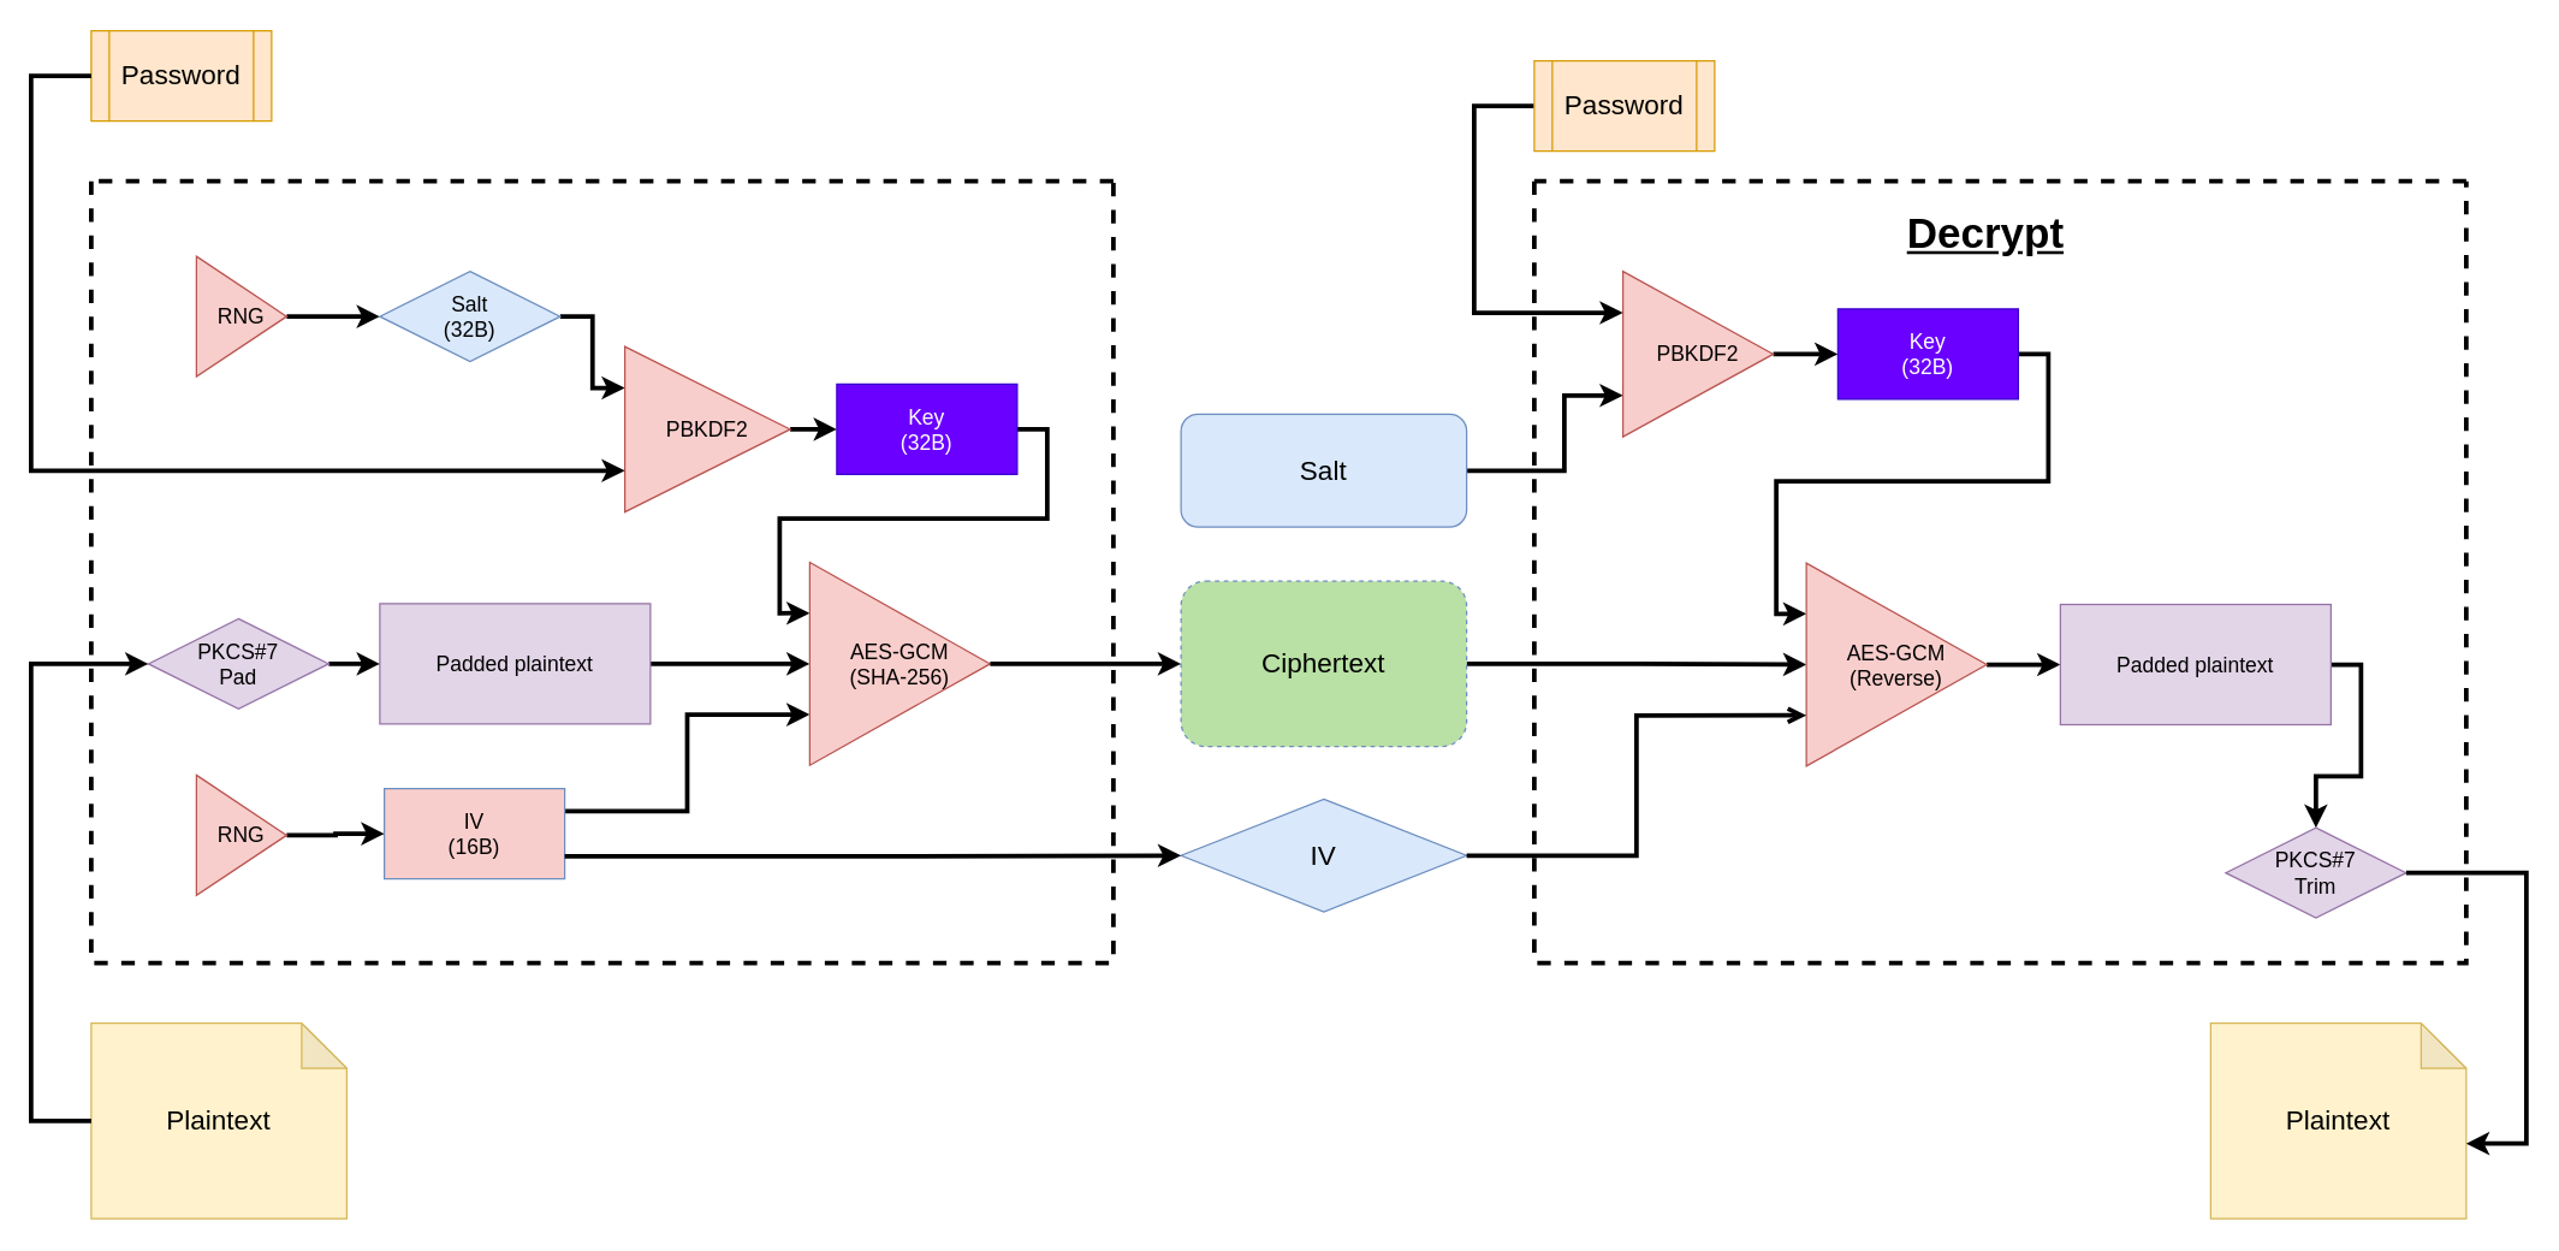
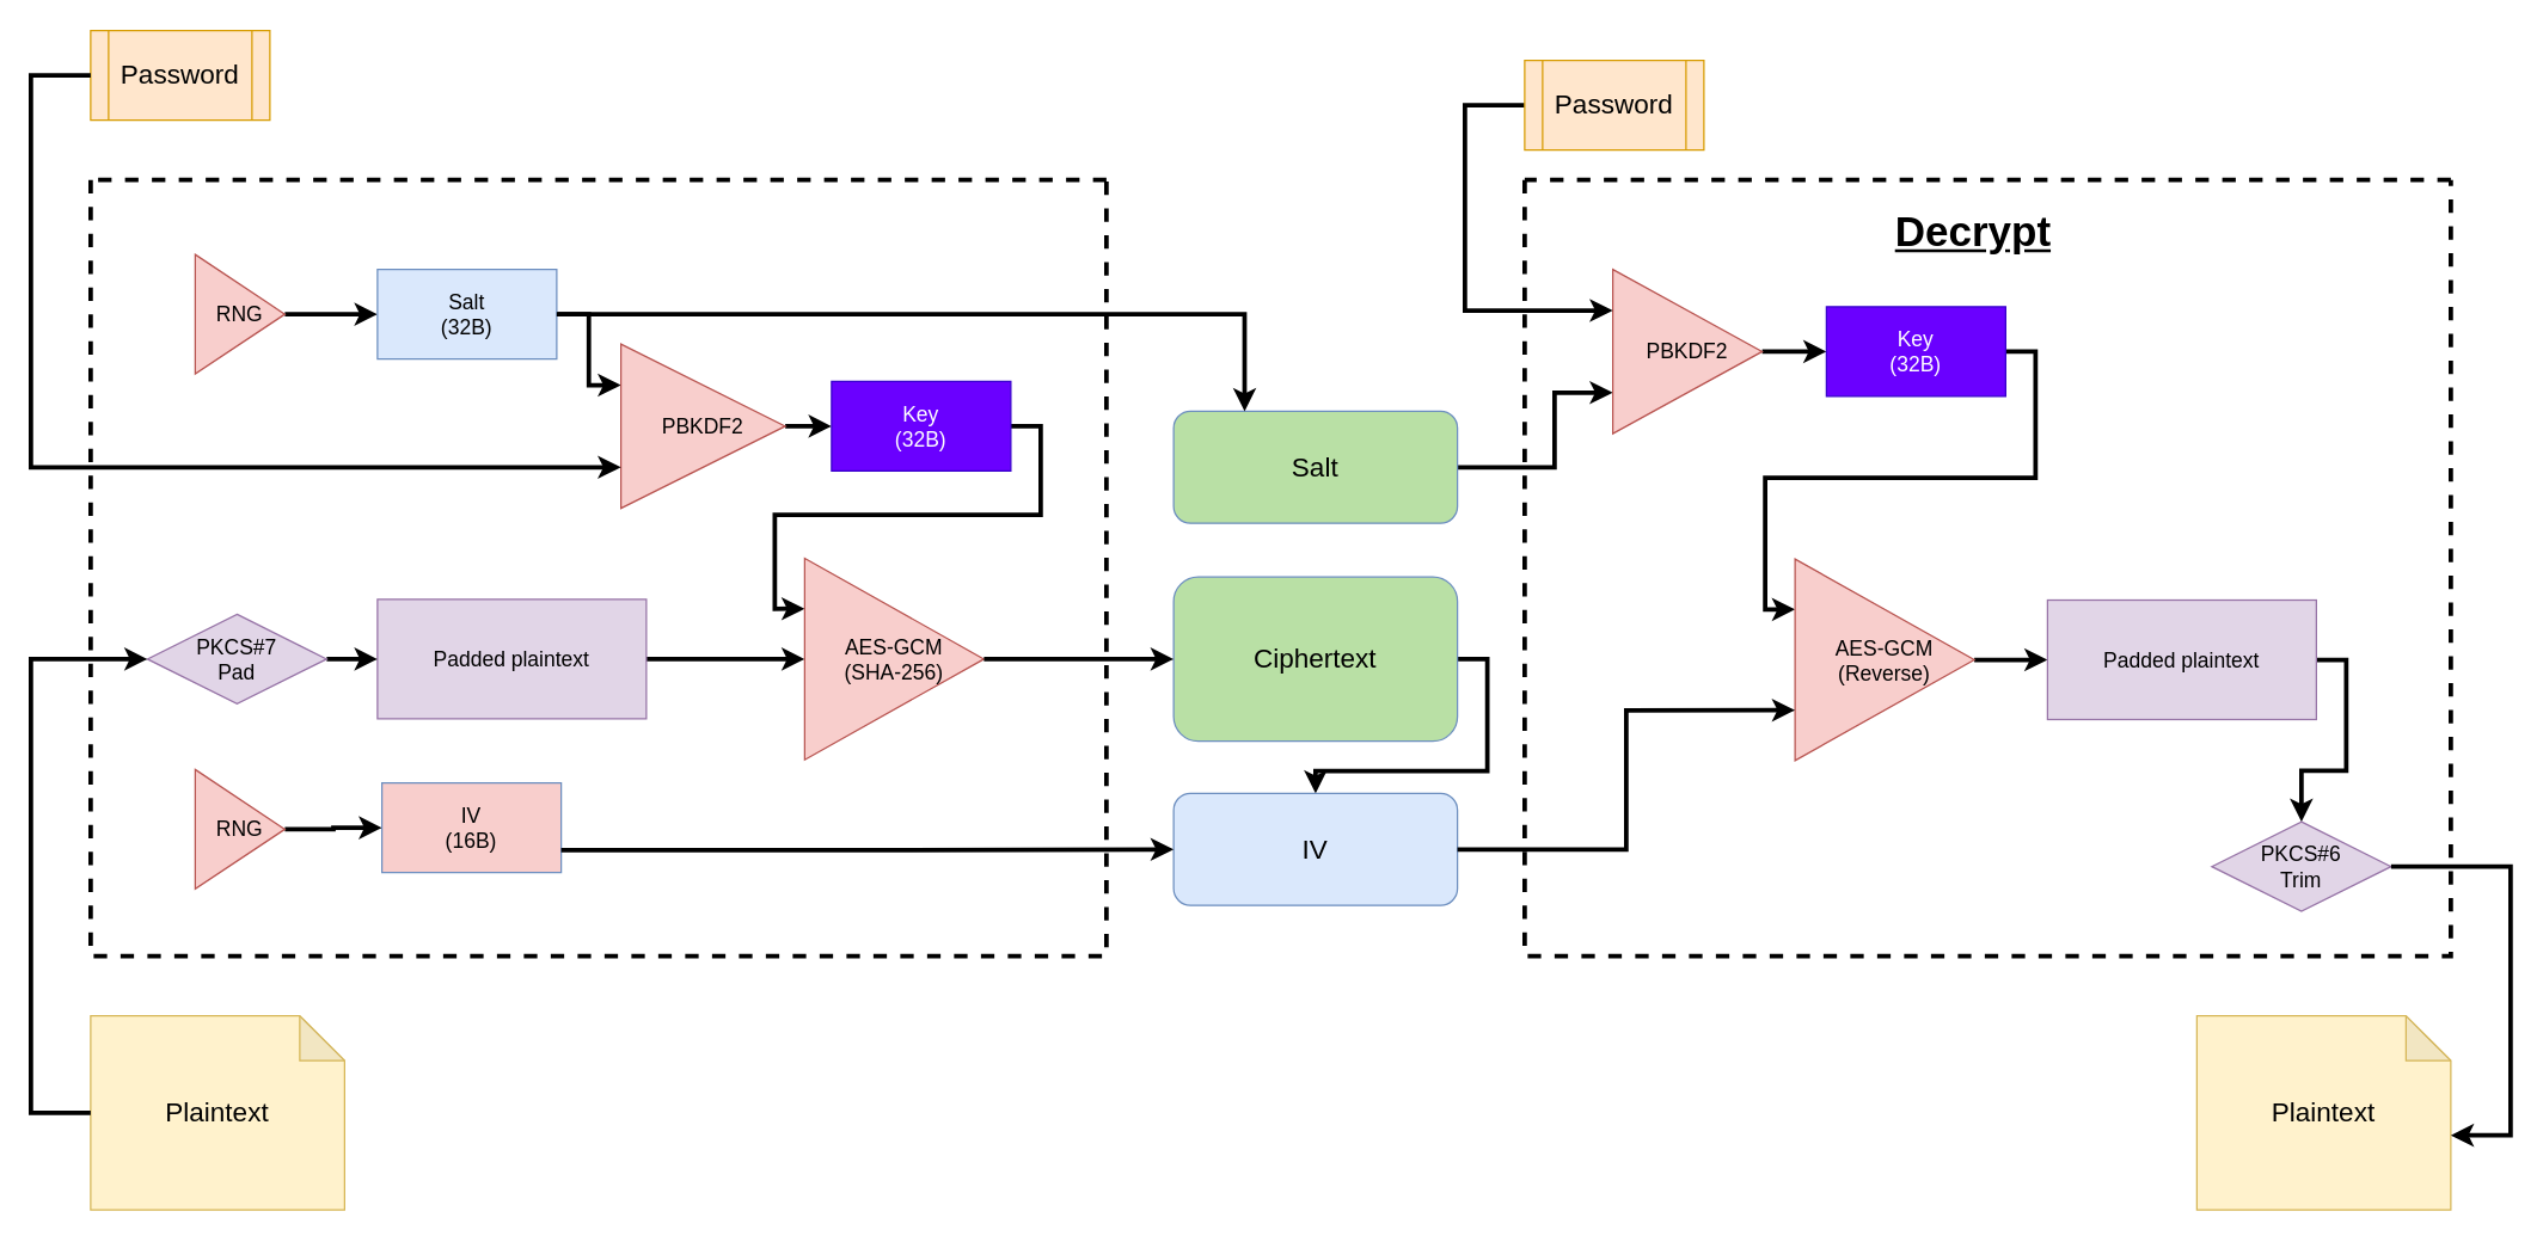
- <mxCell id="10" value="Salt&lt;div style=&quot;font-size: 14px;&quot;&gt;(32B)&lt;/div&gt;" style="rhombus;whiteSpace=wrap;html=1;fillColor=#dae8fc;strokeColor=#6c8ebf;fontSize=14;" parent="2" vertex="1"><mxGeometry x="192" y="60" width="120" height="60" as="geometry" /></mxCell>
+ <mxCell id="10" value="Salt&lt;div style=&quot;font-size: 14px;&quot;&gt;(32B)&lt;/div&gt;" style="rounded=0;whiteSpace=wrap;html=1;fillColor=#dae8fc;strokeColor=#6c8ebf;fontSize=14;" parent="2" vertex="1"><mxGeometry x="192" y="60" width="120" height="60" as="geometry" /></mxCell>
+ <mxCell id="43" style="edgeStyle=orthogonalEdgeStyle;rounded=0;orthogonalLoop=1;jettySize=auto;html=1;exitX=1;exitY=0.5;exitDx=0;exitDy=0;entryX=0.25;entryY=0;entryDx=0;entryDy=0;strokeWidth=3;" parent="1" source="10" target="26" edge="1"><mxGeometry relative="1" as="geometry" /></mxCell>
- <mxCell id="26" value="Salt" style="rounded=1;whiteSpace=wrap;html=1;fillColor=#dae8fc;strokeColor=#6c8ebf;fontSize=18;" parent="1" vertex="1"><mxGeometry x="785" y="275" width="190" height="75" as="geometry" /></mxCell>
+ <mxCell id="26" value="Salt" style="rounded=1;whiteSpace=wrap;html=1;fillColor=#b9e0a5;strokeColor=#6c8ebf;fontSize=18;" parent="1" vertex="1"><mxGeometry x="785" y="275" width="190" height="75" as="geometry" /></mxCell>
- <mxCell id="24" value="Ciphertext" style="rounded=1;whiteSpace=wrap;html=1;fillColor=#B9E0A5;strokeColor=#6c8ebf;fontSize=18;dashed=1;" parent="1" vertex="1"><mxGeometry x="785" y="386" width="190" height="110" as="geometry" /></mxCell>
+ <mxCell id="24" value="Ciphertext" style="rounded=1;whiteSpace=wrap;html=1;fillColor=#B9E0A5;strokeColor=#6c8ebf;fontSize=18;" parent="1" vertex="1"><mxGeometry x="785" y="386" width="190" height="110" as="geometry" /></mxCell>
- <mxCell id="23" style="edgeStyle=orthogonalEdgeStyle;rounded=0;orthogonalLoop=1;jettySize=auto;html=1;exitX=1;exitY=0.5;exitDx=0;exitDy=0;entryX=0;entryY=0.5;entryDx=0;entryDy=0;strokeWidth=3;" parent="1" source="24" target="34" edge="1"><mxGeometry relative="1" as="geometry" /></mxCell>
+ <mxCell id="23" style="edgeStyle=orthogonalEdgeStyle;rounded=0;orthogonalLoop=1;jettySize=auto;html=1;exitX=1;exitY=0.5;exitDx=0;exitDy=0;strokeWidth=3;" parent="1" source="24" target="27" edge="1"><mxGeometry relative="1" as="geometry" /></mxCell>
- <mxCell id="41" style="edgeStyle=orthogonalEdgeStyle;rounded=0;orthogonalLoop=1;jettySize=auto;html=1;exitX=1;exitY=0.5;exitDx=0;exitDy=0;entryX=0;entryY=0.75;entryDx=0;entryDy=0;strokeWidth=3;endArrow=open;" parent="1" source="27" target="34" edge="1"><mxGeometry relative="1" as="geometry"><mxPoint x="1210" y="660" as="targetPoint" /></mxGeometry></mxCell>
+ <mxCell id="41" style="edgeStyle=orthogonalEdgeStyle;rounded=0;orthogonalLoop=1;jettySize=auto;html=1;exitX=1;exitY=0.5;exitDx=0;exitDy=0;entryX=0;entryY=0.75;entryDx=0;entryDy=0;strokeWidth=3;" parent="1" source="27" target="34" edge="1"><mxGeometry relative="1" as="geometry"><mxPoint x="1210" y="660" as="targetPoint" /></mxGeometry></mxCell>
- <mxCell id="7" style="edgeStyle=orthogonalEdgeStyle;rounded=0;orthogonalLoop=1;jettySize=auto;html=1;exitX=1;exitY=0.25;exitDx=0;exitDy=0;entryX=0;entryY=0.75;entryDx=0;entryDy=0;strokeWidth=3;" parent="2" source="8" target="18" edge="1"><mxGeometry relative="1" as="geometry" /></mxCell>
- <mxCell id="27" value="IV" style="rhombus;whiteSpace=wrap;html=1;fillColor=#dae8fc;strokeColor=#6c8ebf;fontSize=18;" parent="1" vertex="1"><mxGeometry x="785" y="531" width="190" height="75" as="geometry" /></mxCell>
+ <mxCell id="27" value="IV" style="rounded=1;whiteSpace=wrap;html=1;fillColor=#dae8fc;strokeColor=#6c8ebf;fontSize=18;" parent="1" vertex="1"><mxGeometry x="785" y="531" width="190" height="75" as="geometry" /></mxCell>
- <mxCell id="37" value="&lt;div style=&quot;font-size: 14px;&quot;&gt;PKCS#7&lt;br style=&quot;font-size: 14px;&quot;&gt;&lt;/div&gt;&lt;div style=&quot;font-size: 14px;&quot;&gt;Trim&lt;/div&gt;" style="shape=rhombus;perimeter=rhombusPerimeter;whiteSpace=wrap;html=1;align=center;fillColor=#e1d5e7;strokeColor=#9673a6;fontSize=14;" parent="28" vertex="1"><mxGeometry x="460" y="430" width="120" height="60" as="geometry" /></mxCell>
+ <mxCell id="37" value="&lt;div style=&quot;font-size: 14px;&quot;&gt;PKCS#6&lt;br style=&quot;font-size: 14px;&quot;&gt;&lt;/div&gt;&lt;div style=&quot;font-size: 14px;&quot;&gt;Trim&lt;/div&gt;" style="shape=rhombus;perimeter=rhombusPerimeter;whiteSpace=wrap;html=1;align=center;fillColor=#e1d5e7;strokeColor=#9673a6;fontSize=14;" parent="28" vertex="1"><mxGeometry x="460" y="430" width="120" height="60" as="geometry" /></mxCell>
